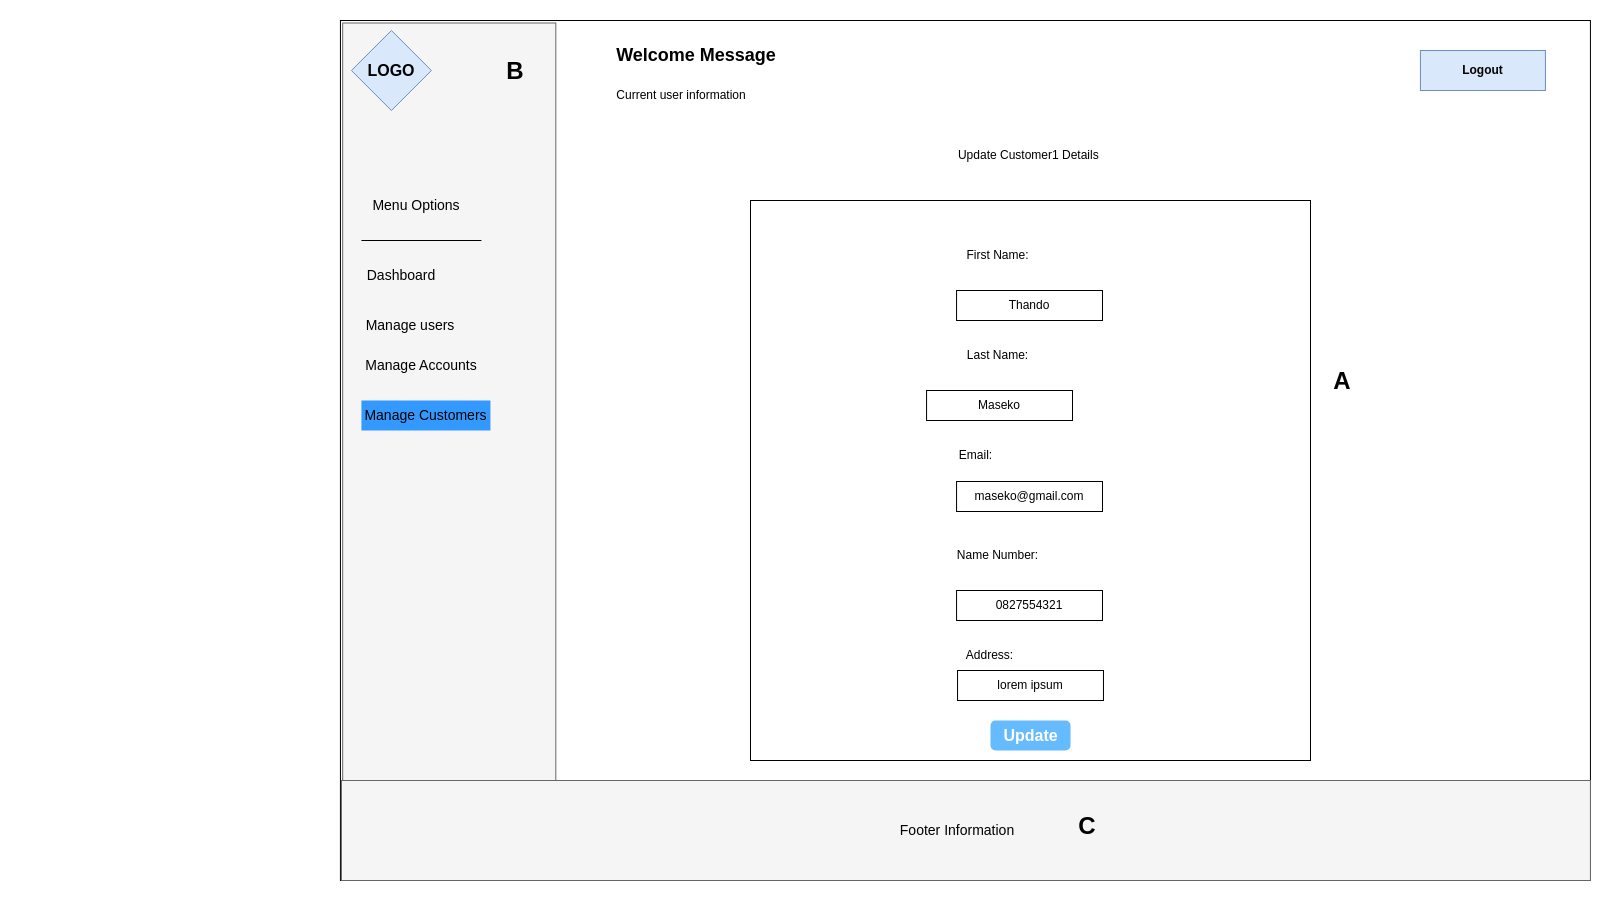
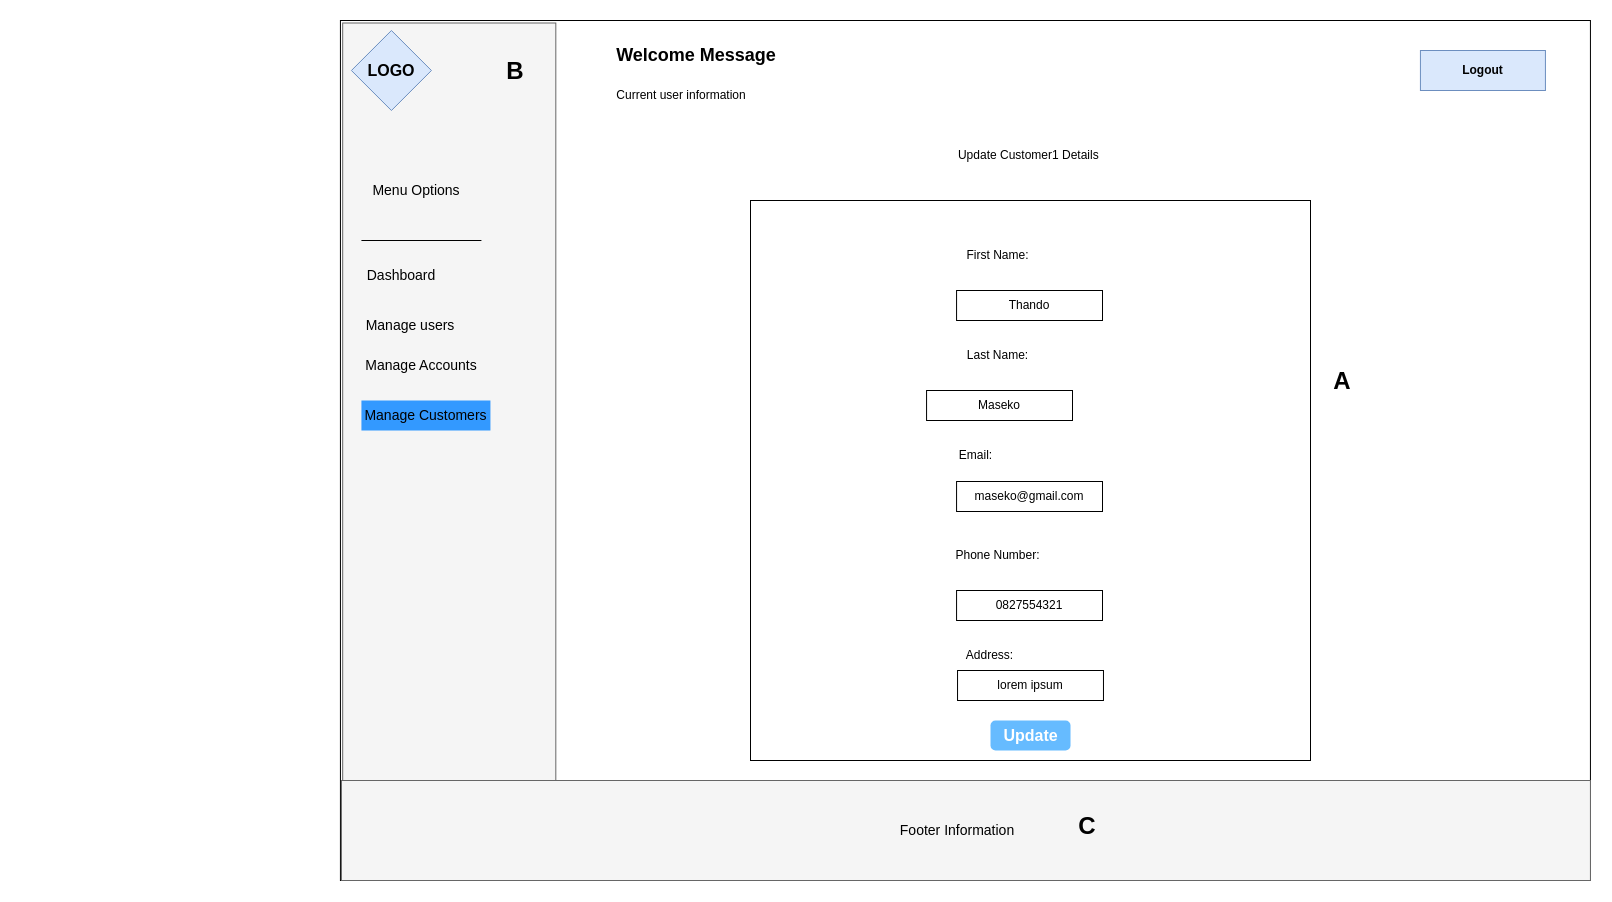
- <mxCell id="10" value="&lt;font style=&quot;font-size: 14px;&quot;&gt;Menu Options&lt;/font&gt;" style="text;html=1;align=center;verticalAlign=middle;whiteSpace=wrap;rounded=0;" parent="1" vertex="1"><mxGeometry x="360.93" y="190" width="110" height="30" as="geometry" /></mxCell>
+ <mxCell id="10" value="&lt;font style=&quot;font-size: 14px;&quot;&gt;Menu Options&lt;/font&gt;" style="text;html=1;align=center;verticalAlign=middle;whiteSpace=wrap;rounded=0;" parent="1" vertex="1"><mxGeometry x="360.93" y="175" width="110" height="30" as="geometry" /></mxCell>
- <mxCell id="25" value="Name Number:" style="text;html=1;align=center;verticalAlign=middle;whiteSpace=wrap;rounded=0;" parent="1" vertex="1"><mxGeometry x="948" y="540" width="99.07" height="30" as="geometry" /></mxCell>
+ <mxCell id="25" value="Phone Number:" style="text;html=1;align=center;verticalAlign=middle;whiteSpace=wrap;rounded=0;" parent="1" vertex="1"><mxGeometry x="948" y="540" width="99.07" height="30" as="geometry" /></mxCell>
